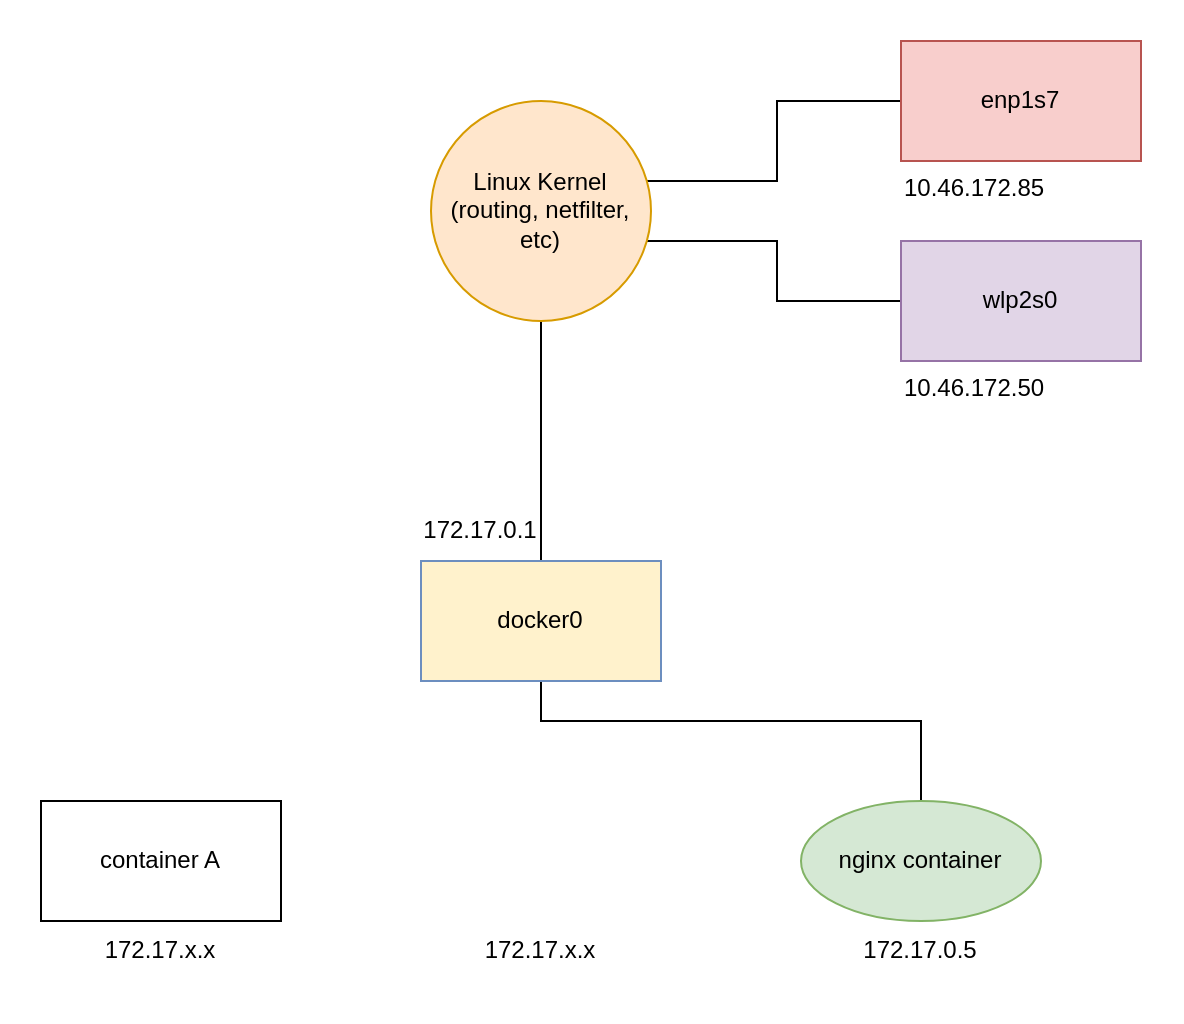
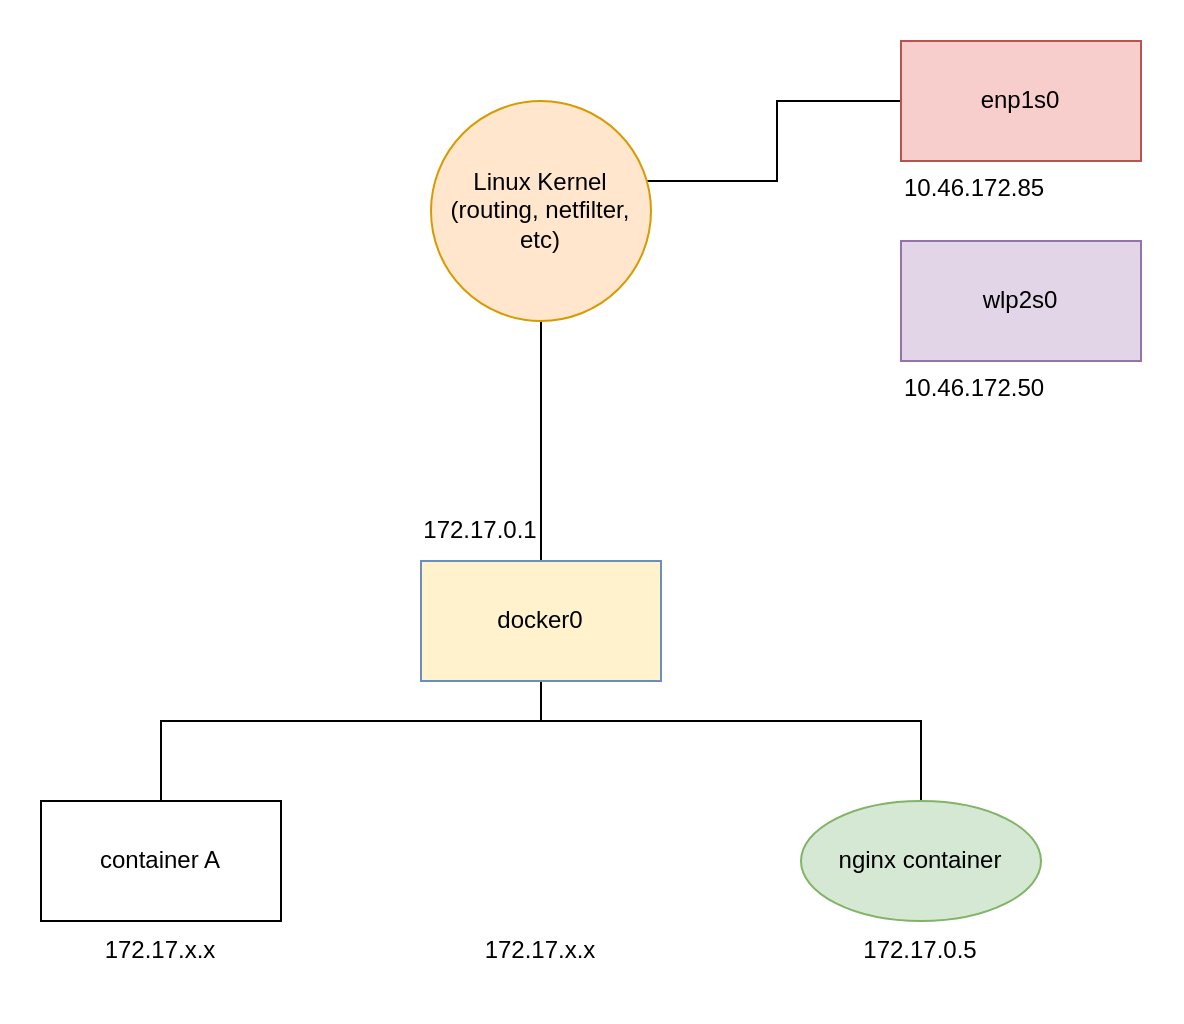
- <mxCell id="11" value="enp1s7" style="whiteSpace=wrap;html=1;rounded=0;fillColor=#f8cecc;strokeColor=#b85450;" vertex="1" parent="1"><mxGeometry x="450" y="20" width="120" height="60" as="geometry" /></mxCell>
+ <mxCell id="11" value="enp1s0" style="whiteSpace=wrap;html=1;rounded=0;fillColor=#f8cecc;strokeColor=#b85450;" vertex="1" parent="1"><mxGeometry x="450" y="20" width="120" height="60" as="geometry" /></mxCell>
- <mxCell id="9" value="" style="edgeStyle=orthogonalEdgeStyle;rounded=0;orthogonalLoop=1;jettySize=auto;html=1;endArrow=none;endFill=0;entryX=0;entryY=0.5;entryDx=0;entryDy=0;" edge="1" parent="1" source="10" target="12"><mxGeometry relative="1" as="geometry"><Array as="points"><mxPoint x="388" y="120" /><mxPoint x="388" y="150" /></Array></mxGeometry></mxCell>
+ <mxCell id="2" value="" style="edgeStyle=orthogonalEdgeStyle;rounded=0;orthogonalLoop=1;jettySize=auto;html=1;endArrow=none;endFill=0;" edge="1" parent="1" source="5" target="6"><mxGeometry relative="1" as="geometry"><Array as="points"><mxPoint x="270" y="360" /><mxPoint x="80" y="360" /></Array></mxGeometry></mxCell>
